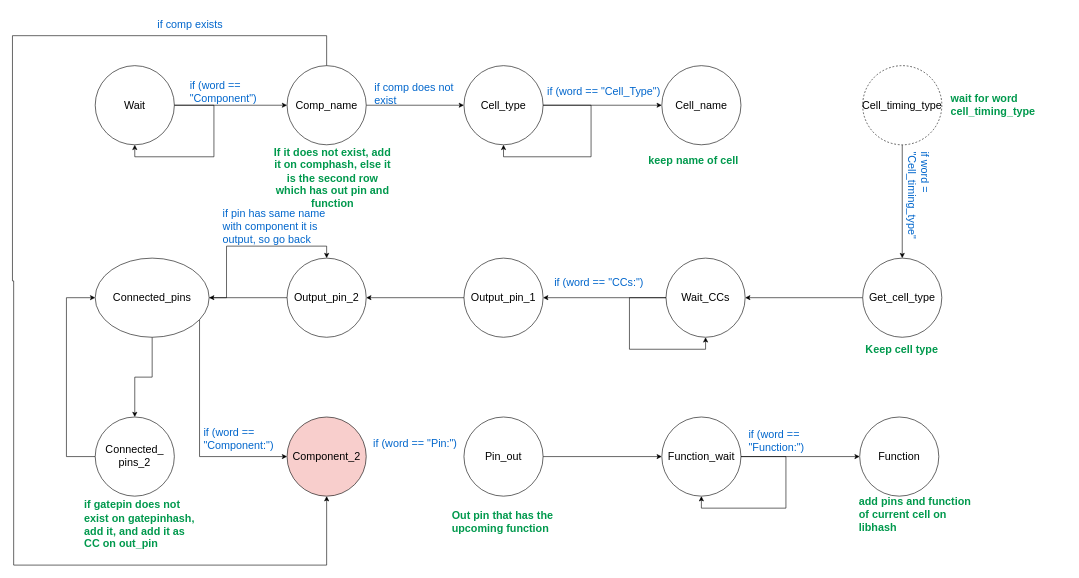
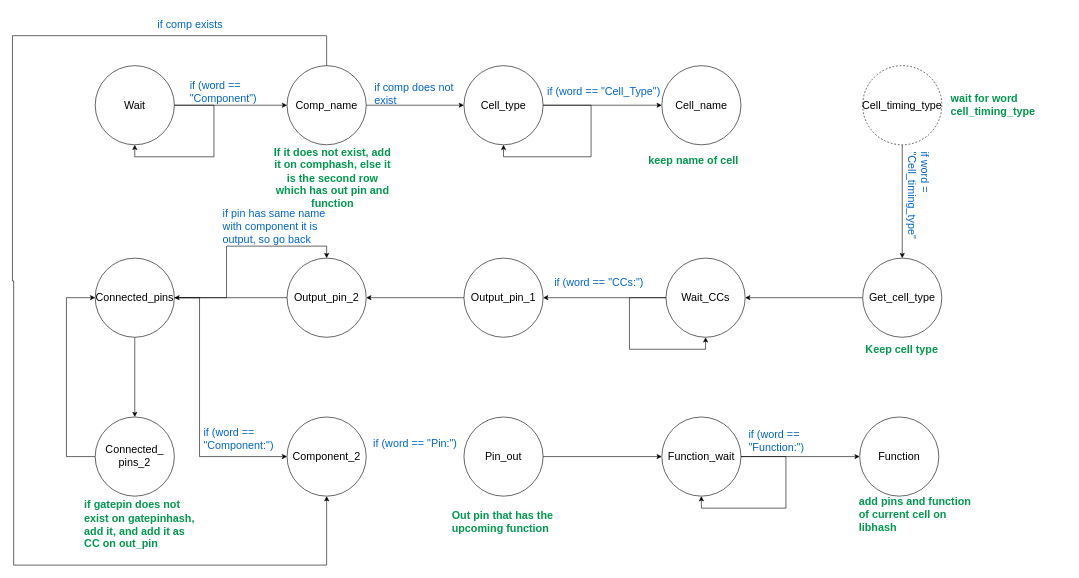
- <mxCell id="29" value="&lt;font style=&quot;font-size: 18px;&quot;&gt;Connected_pins&lt;br&gt;&lt;/font&gt;" style="ellipse;whiteSpace=wrap;html=1;aspect=fixed;" parent="1" vertex="1"><mxGeometry x="158" y="430" width="190" height="132" as="geometry" /></mxCell>
+ <mxCell id="29" value="&lt;font style=&quot;font-size: 18px;&quot;&gt;Connected_pins&lt;br&gt;&lt;/font&gt;" style="ellipse;whiteSpace=wrap;html=1;aspect=fixed;" parent="1" vertex="1"><mxGeometry x="158" y="430" width="132" height="132" as="geometry" /></mxCell>
- <mxCell id="32" value="&lt;font style=&quot;font-size: 18px;&quot;&gt;Component_2&lt;br&gt;&lt;/font&gt;" style="ellipse;whiteSpace=wrap;html=1;aspect=fixed;fillColor=#f8cecc;" parent="1" vertex="1"><mxGeometry x="478" y="695" width="132" height="132" as="geometry" /></mxCell>
+ <mxCell id="32" value="&lt;font style=&quot;font-size: 18px;&quot;&gt;Component_2&lt;br&gt;&lt;/font&gt;" style="ellipse;whiteSpace=wrap;html=1;aspect=fixed;" parent="1" vertex="1"><mxGeometry x="478" y="695" width="132" height="132" as="geometry" /></mxCell>
